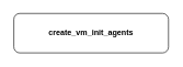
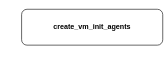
- <mxCell id="2" value="create_vm_init_agents" style="rounded=1;whiteSpace=wrap;html=1;fontStyle=1" vertex="1" parent="1"><mxGeometry x="20" y="20" width="236" height="60" as="geometry" /></mxCell>
+ <mxCell id="2" value="create_vm_init_agents" style="rounded=1;whiteSpace=wrap;html=1;fontStyle=1" vertex="1" parent="1"><mxGeometry x="35" y="15" width="236" height="60" as="geometry" /></mxCell>
